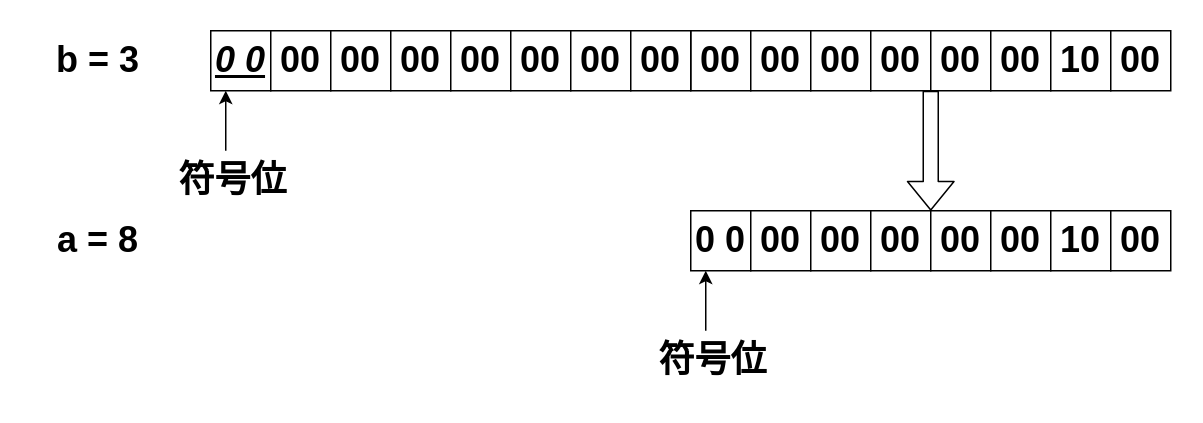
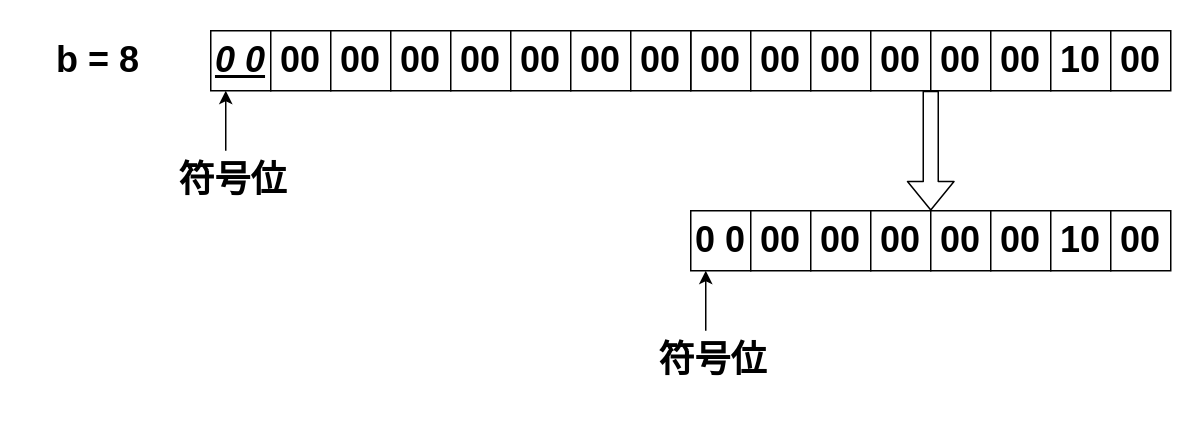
- <mxCell id="3" value="&lt;font style=&quot;font-size: 24px&quot;&gt;&lt;b&gt;b = 3&lt;/b&gt;&lt;/font&gt;" style="text;html=1;strokeColor=none;fillColor=none;align=center;verticalAlign=middle;whiteSpace=wrap;rounded=0;" parent="1" vertex="1"><mxGeometry x="20" y="20" width="90" height="40" as="geometry" /></mxCell>
+ <mxCell id="3" value="&lt;font style=&quot;font-size: 24px&quot;&gt;&lt;b&gt;b = 8&lt;/b&gt;&lt;/font&gt;" style="text;html=1;strokeColor=none;fillColor=none;align=center;verticalAlign=middle;whiteSpace=wrap;rounded=0;" parent="1" vertex="1"><mxGeometry x="20" y="20" width="90" height="40" as="geometry" /></mxCell>
- <mxCell id="27" value="&lt;font style=&quot;font-size: 24px&quot;&gt;&lt;b&gt;a = 8&lt;/b&gt;&lt;/font&gt;" style="text;html=1;strokeColor=none;fillColor=none;align=center;verticalAlign=middle;whiteSpace=wrap;rounded=0;" parent="1" vertex="1"><mxGeometry x="20" y="140" width="90" height="40" as="geometry" /></mxCell>
